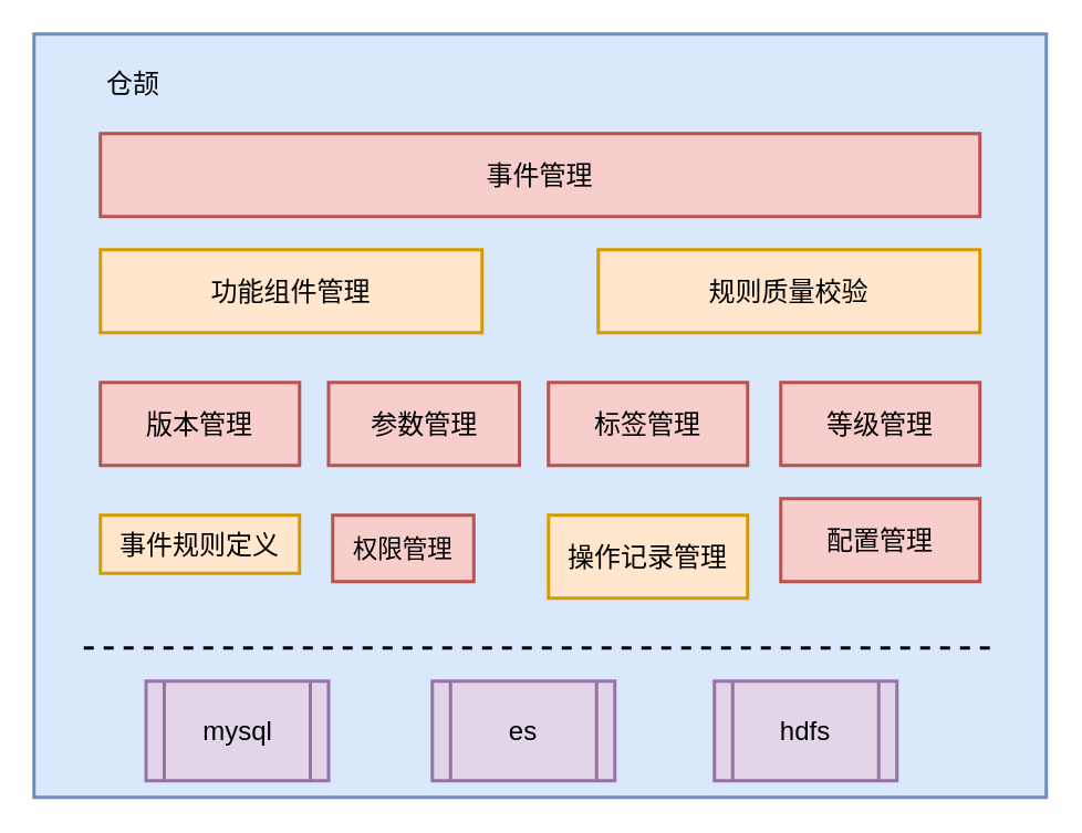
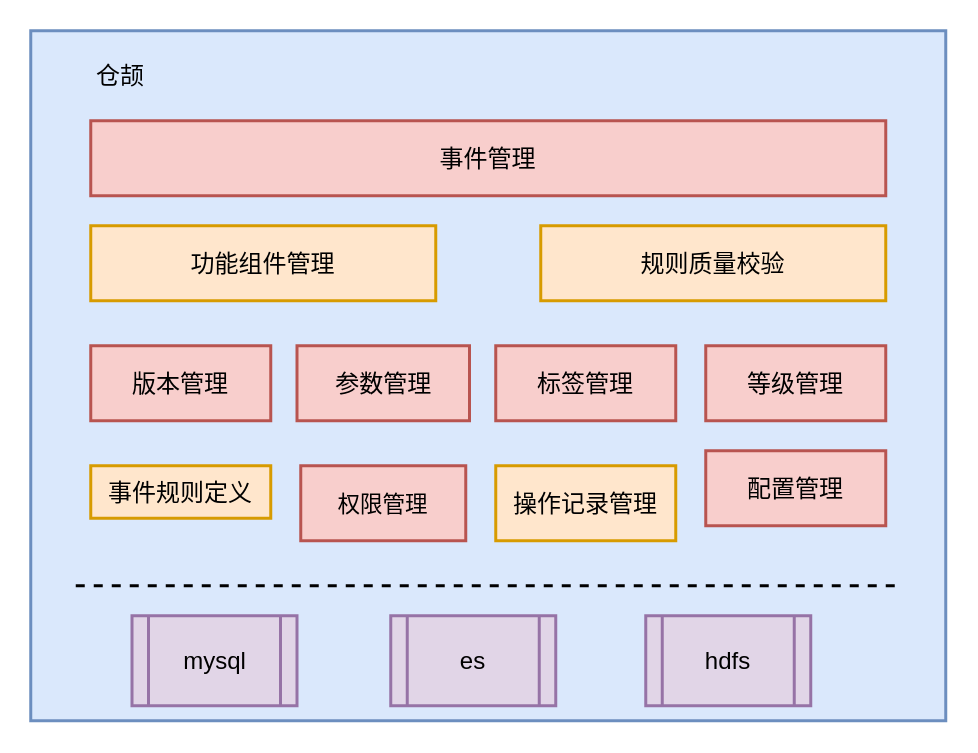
- <mxCell id="10" value="&lt;font style=&quot;font-size: 15px&quot;&gt;权限管理&lt;/font&gt;" style="rounded=0;whiteSpace=wrap;html=1;strokeWidth=2;fillColor=#f8cecc;strokeColor=#b85450;" parent="1" vertex="1"><mxGeometry x="200" y="310" width="85" height="40" as="geometry" /></mxCell>
+ <mxCell id="10" value="&lt;font style=&quot;font-size: 15px&quot;&gt;权限管理&lt;/font&gt;" style="rounded=0;whiteSpace=wrap;html=1;strokeWidth=2;fillColor=#f8cecc;strokeColor=#b85450;" parent="1" vertex="1"><mxGeometry x="200" y="310" width="110" height="50" as="geometry" /></mxCell>
